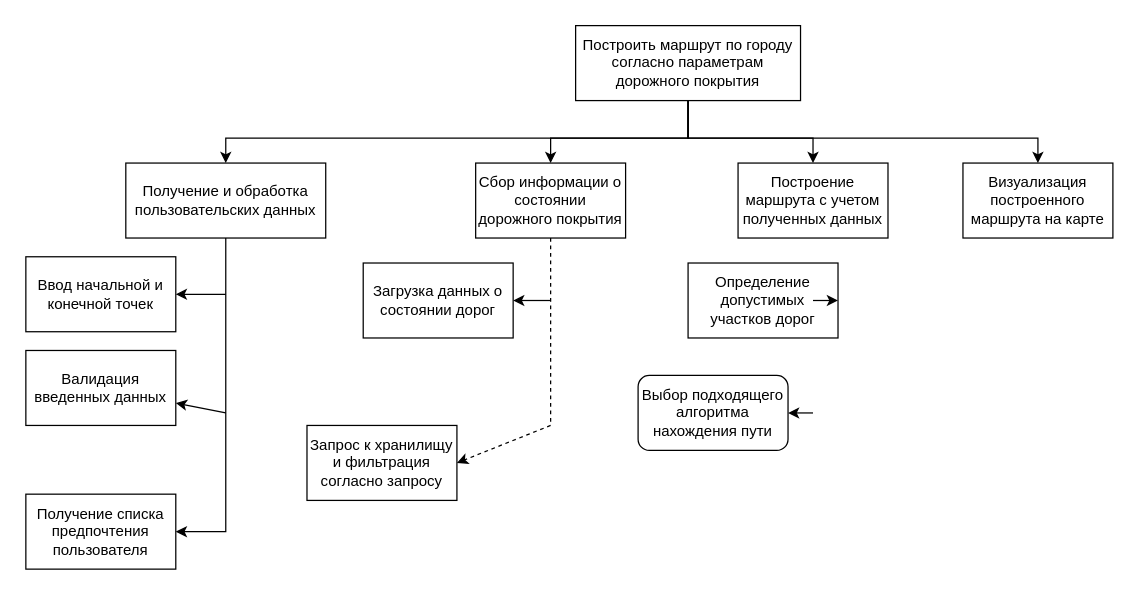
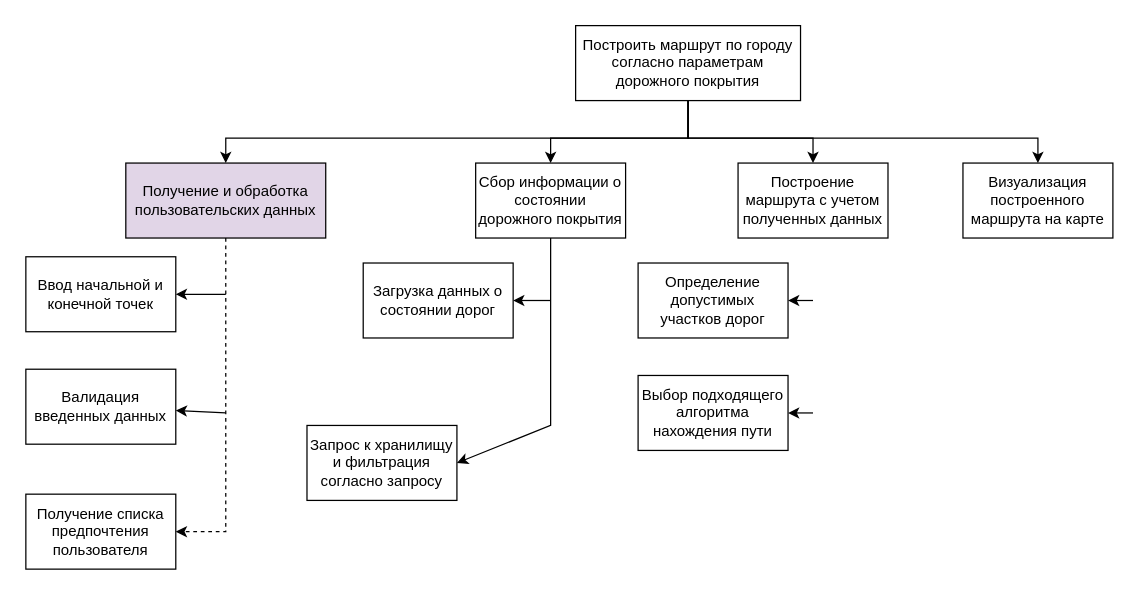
- <mxCell id="2" value="Получение и обработка пользовательских данных" style="rounded=0;whiteSpace=wrap;html=1;" vertex="1" parent="1"><mxGeometry x="100" y="130" width="160" height="60" as="geometry" /></mxCell>
+ <mxCell id="2" value="Получение и обработка пользовательских данных" style="rounded=0;whiteSpace=wrap;html=1;fillColor=#e1d5e7;" vertex="1" parent="1"><mxGeometry x="100" y="130" width="160" height="60" as="geometry" /></mxCell>
- <mxCell id="16" value="Определение допустимых участков дорог" style="rounded=0;whiteSpace=wrap;html=1;" vertex="1" parent="1"><mxGeometry x="550" y="210" width="120" height="60" as="geometry" /></mxCell>
+ <mxCell id="16" value="Определение допустимых участков дорог" style="rounded=0;whiteSpace=wrap;html=1;" vertex="1" parent="1"><mxGeometry x="510" y="210" width="120" height="60" as="geometry" /></mxCell>
- <mxCell id="21" value="" style="endArrow=classic;html=1;rounded=0;exitX=0.5;exitY=1;exitDx=0;exitDy=0;entryX=1;entryY=0.5;entryDx=0;entryDy=0;dashed=1;" edge="1" parent="1" source="3" target="15"><mxGeometry width="50" height="50" relative="1" as="geometry"><mxPoint x="580" y="310" as="sourcePoint" /><mxPoint x="630" y="260" as="targetPoint" /><Array as="points"><mxPoint x="440" y="340" /></Array></mxGeometry></mxCell>
+ <mxCell id="21" value="" style="endArrow=classic;html=1;rounded=0;exitX=0.5;exitY=1;exitDx=0;exitDy=0;entryX=1;entryY=0.5;entryDx=0;entryDy=0;" edge="1" parent="1" source="3" target="15"><mxGeometry width="50" height="50" relative="1" as="geometry"><mxPoint x="580" y="310" as="sourcePoint" /><mxPoint x="630" y="260" as="targetPoint" /><Array as="points"><mxPoint x="440" y="340" /></Array></mxGeometry></mxCell>
- <mxCell id="12" value="Валидация введенных данных" style="rounded=0;whiteSpace=wrap;html=1;" vertex="1" parent="1"><mxGeometry x="20" y="280" width="120" height="60" as="geometry" /></mxCell>
+ <mxCell id="12" value="Валидация введенных данных" style="rounded=0;whiteSpace=wrap;html=1;" vertex="1" parent="1"><mxGeometry x="20" y="295" width="120" height="60" as="geometry" /></mxCell>
- <mxCell id="18" value="" style="endArrow=classic;html=1;rounded=0;exitX=0.5;exitY=1;exitDx=0;exitDy=0;entryX=1;entryY=0.5;entryDx=0;entryDy=0;" edge="1" parent="1" source="2" target="13"><mxGeometry width="50" height="50" relative="1" as="geometry"><mxPoint x="580" y="310" as="sourcePoint" /><mxPoint x="630" y="260" as="targetPoint" /><Array as="points"><mxPoint x="180" y="425" /></Array></mxGeometry></mxCell>
+ <mxCell id="18" value="" style="endArrow=classic;html=1;rounded=0;exitX=0.5;exitY=1;exitDx=0;exitDy=0;entryX=1;entryY=0.5;entryDx=0;entryDy=0;dashed=1;" edge="1" parent="1" source="2" target="13"><mxGeometry width="50" height="50" relative="1" as="geometry"><mxPoint x="580" y="310" as="sourcePoint" /><mxPoint x="630" y="260" as="targetPoint" /><Array as="points"><mxPoint x="180" y="425" /></Array></mxGeometry></mxCell>
- <mxCell id="17" value="Выбор подходящего алгоритма нахождения пути" style="whiteSpace=wrap;html=1;rounded=1;" vertex="1" parent="1"><mxGeometry x="510" y="300" width="120" height="60" as="geometry" /></mxCell>
+ <mxCell id="17" value="Выбор подходящего алгоритма нахождения пути" style="rounded=0;whiteSpace=wrap;html=1;" vertex="1" parent="1"><mxGeometry x="510" y="300" width="120" height="60" as="geometry" /></mxCell>
